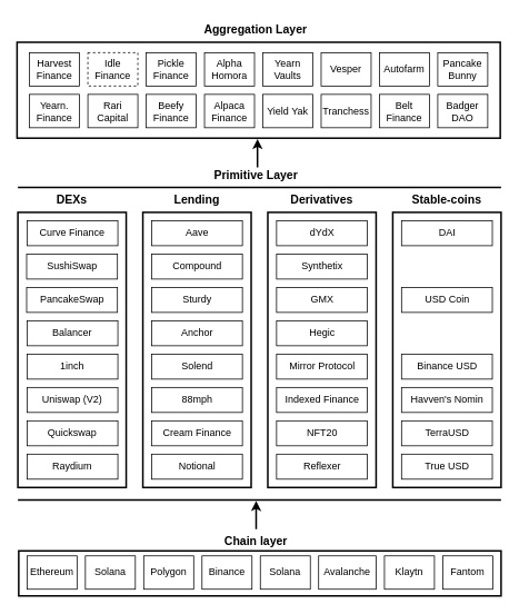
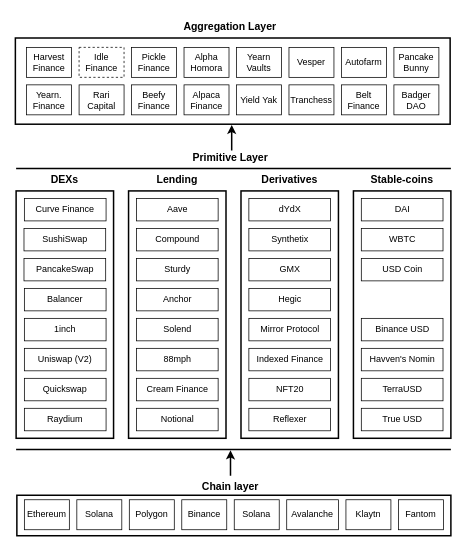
+ <mxCell id="48" value="WBTC" style="rounded=0;whiteSpace=wrap;html=1;" parent="1" vertex="1"><mxGeometry x="481.5" y="304" width="109" height="30" as="geometry" /></mxCell>
